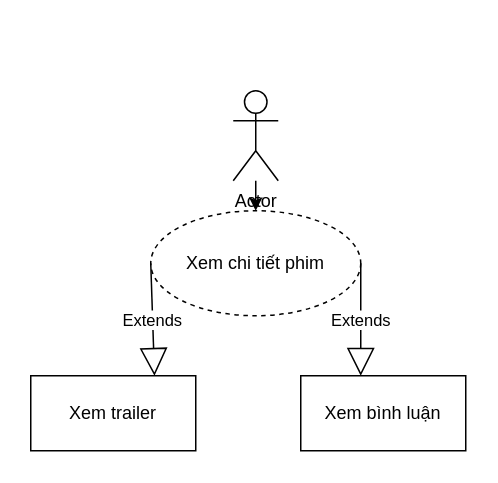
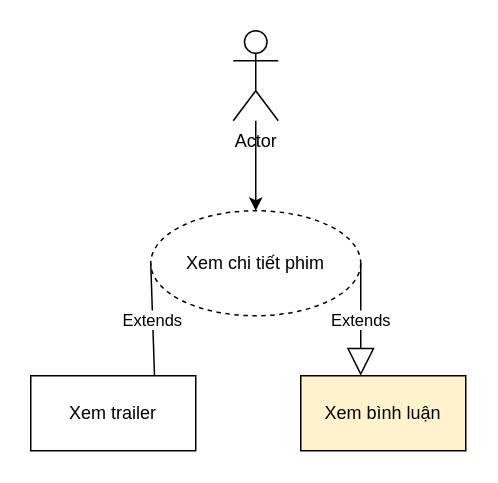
- <mxCell id="2" value="Actor" style="shape=umlActor;verticalLabelPosition=bottom;verticalAlign=top;html=1;" vertex="1" parent="1"><mxGeometry x="155" y="60" width="30" height="60" as="geometry" /></mxCell>
+ <mxCell id="2" value="Actor" style="shape=umlActor;verticalLabelPosition=bottom;verticalAlign=top;html=1;" vertex="1" parent="1"><mxGeometry x="155" y="20" width="30" height="60" as="geometry" /></mxCell>
- <mxCell id="6" value="Extends" style="endArrow=block;endSize=16;endFill=0;html=1;rounded=0;exitX=0;exitY=0.5;exitDx=0;exitDy=0;entryX=0.75;entryY=0;entryDx=0;entryDy=0;" edge="1" parent="1" source="3" target="4"><mxGeometry width="160" relative="1" as="geometry"><mxPoint x="70" y="180" as="sourcePoint" /><mxPoint x="70" y="250" as="targetPoint" /><Array as="points" /></mxGeometry></mxCell>
+ <mxCell id="6" value="Extends" style="endArrow=none;endSize=16;endFill=0;html=1;rounded=0;exitX=0;exitY=0.5;exitDx=0;exitDy=0;entryX=0.75;entryY=0;entryDx=0;entryDy=0;" edge="1" parent="1" source="3" target="4"><mxGeometry width="160" relative="1" as="geometry"><mxPoint x="70" y="180" as="sourcePoint" /><mxPoint x="70" y="250" as="targetPoint" /><Array as="points" /></mxGeometry></mxCell>
- <mxCell id="5" value="Xem bình luận" style="html=1;whiteSpace=wrap;" vertex="1" parent="1"><mxGeometry x="200" y="250" width="110" height="50" as="geometry" /></mxCell>
+ <mxCell id="5" value="Xem bình luận" style="html=1;whiteSpace=wrap;fillColor=#fff2cc;" vertex="1" parent="1"><mxGeometry x="200" y="250" width="110" height="50" as="geometry" /></mxCell>
